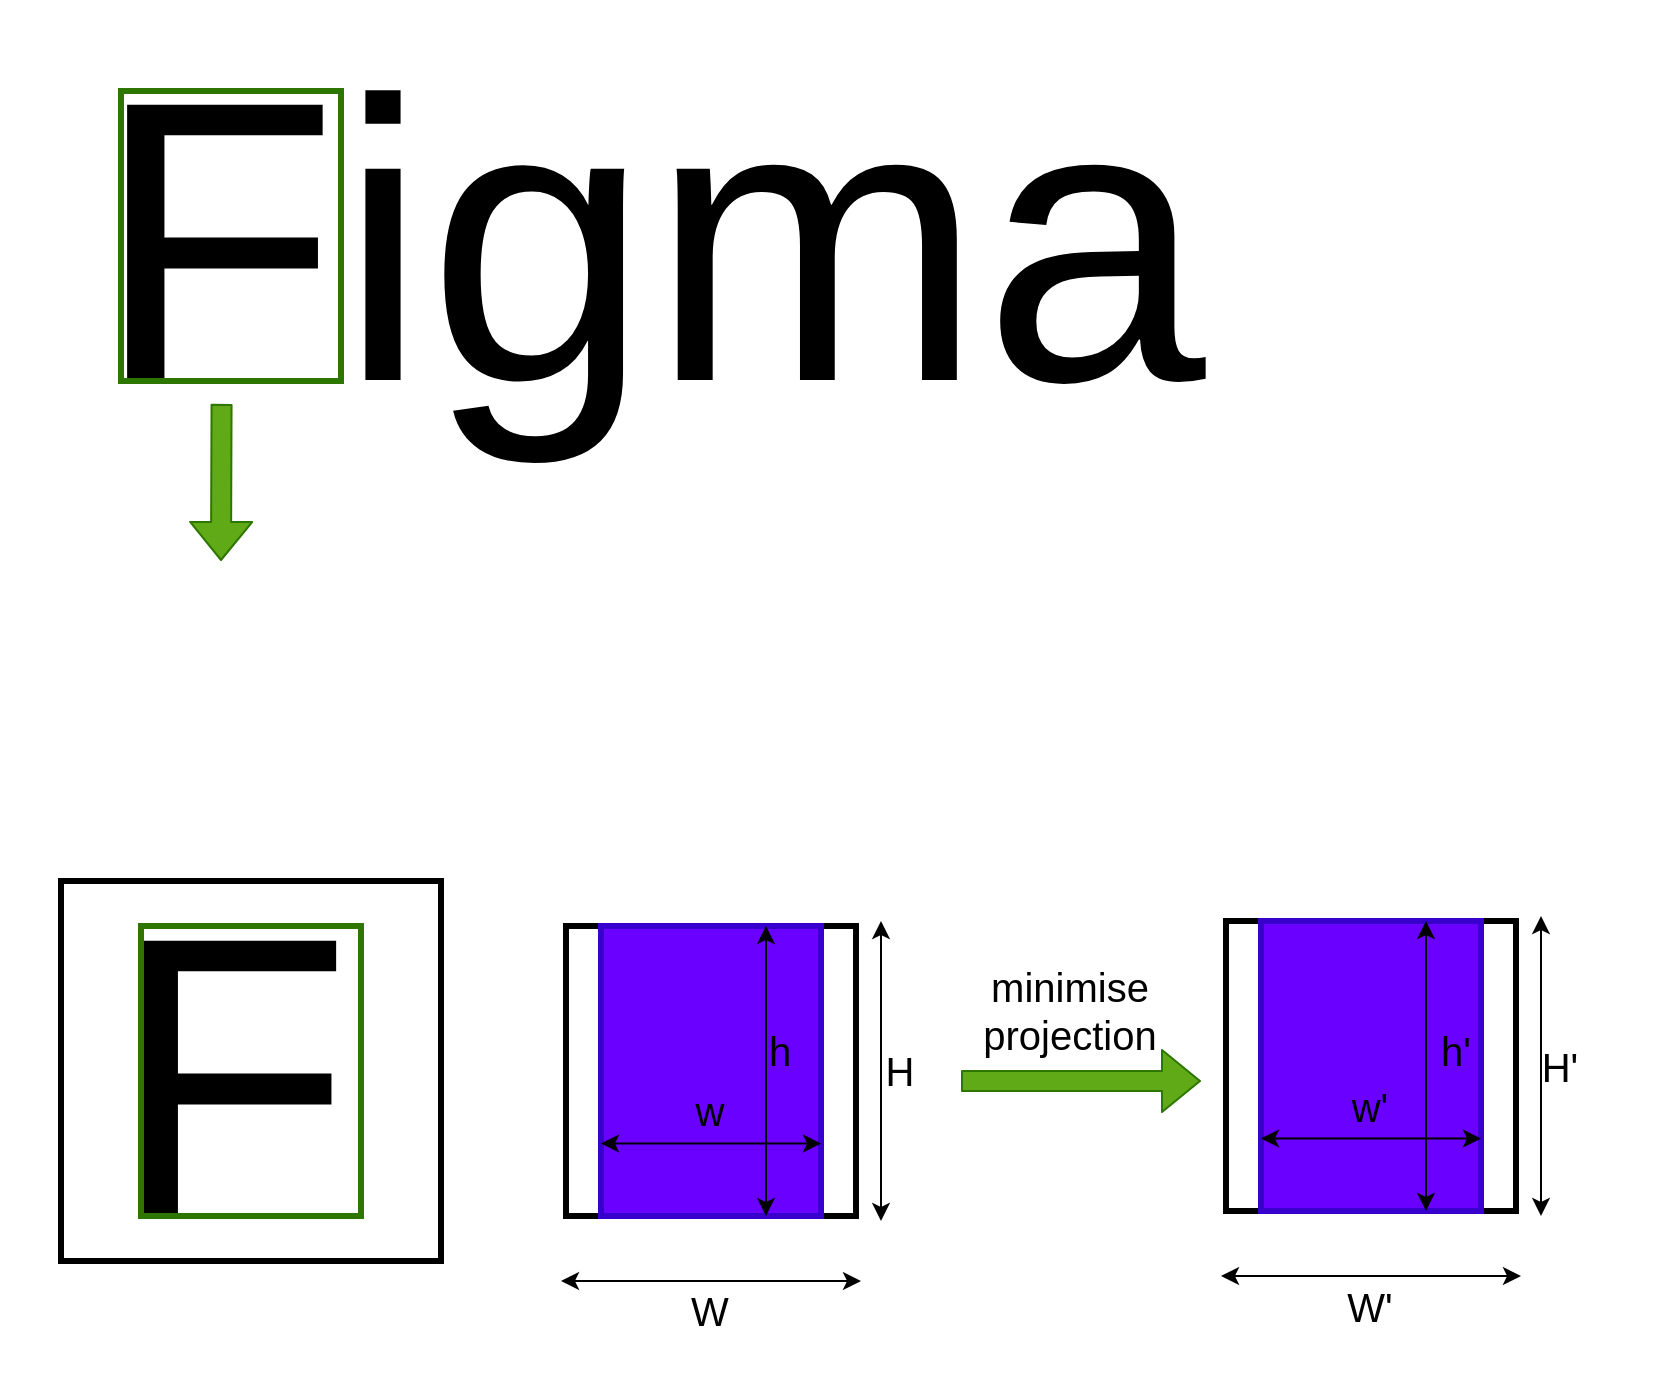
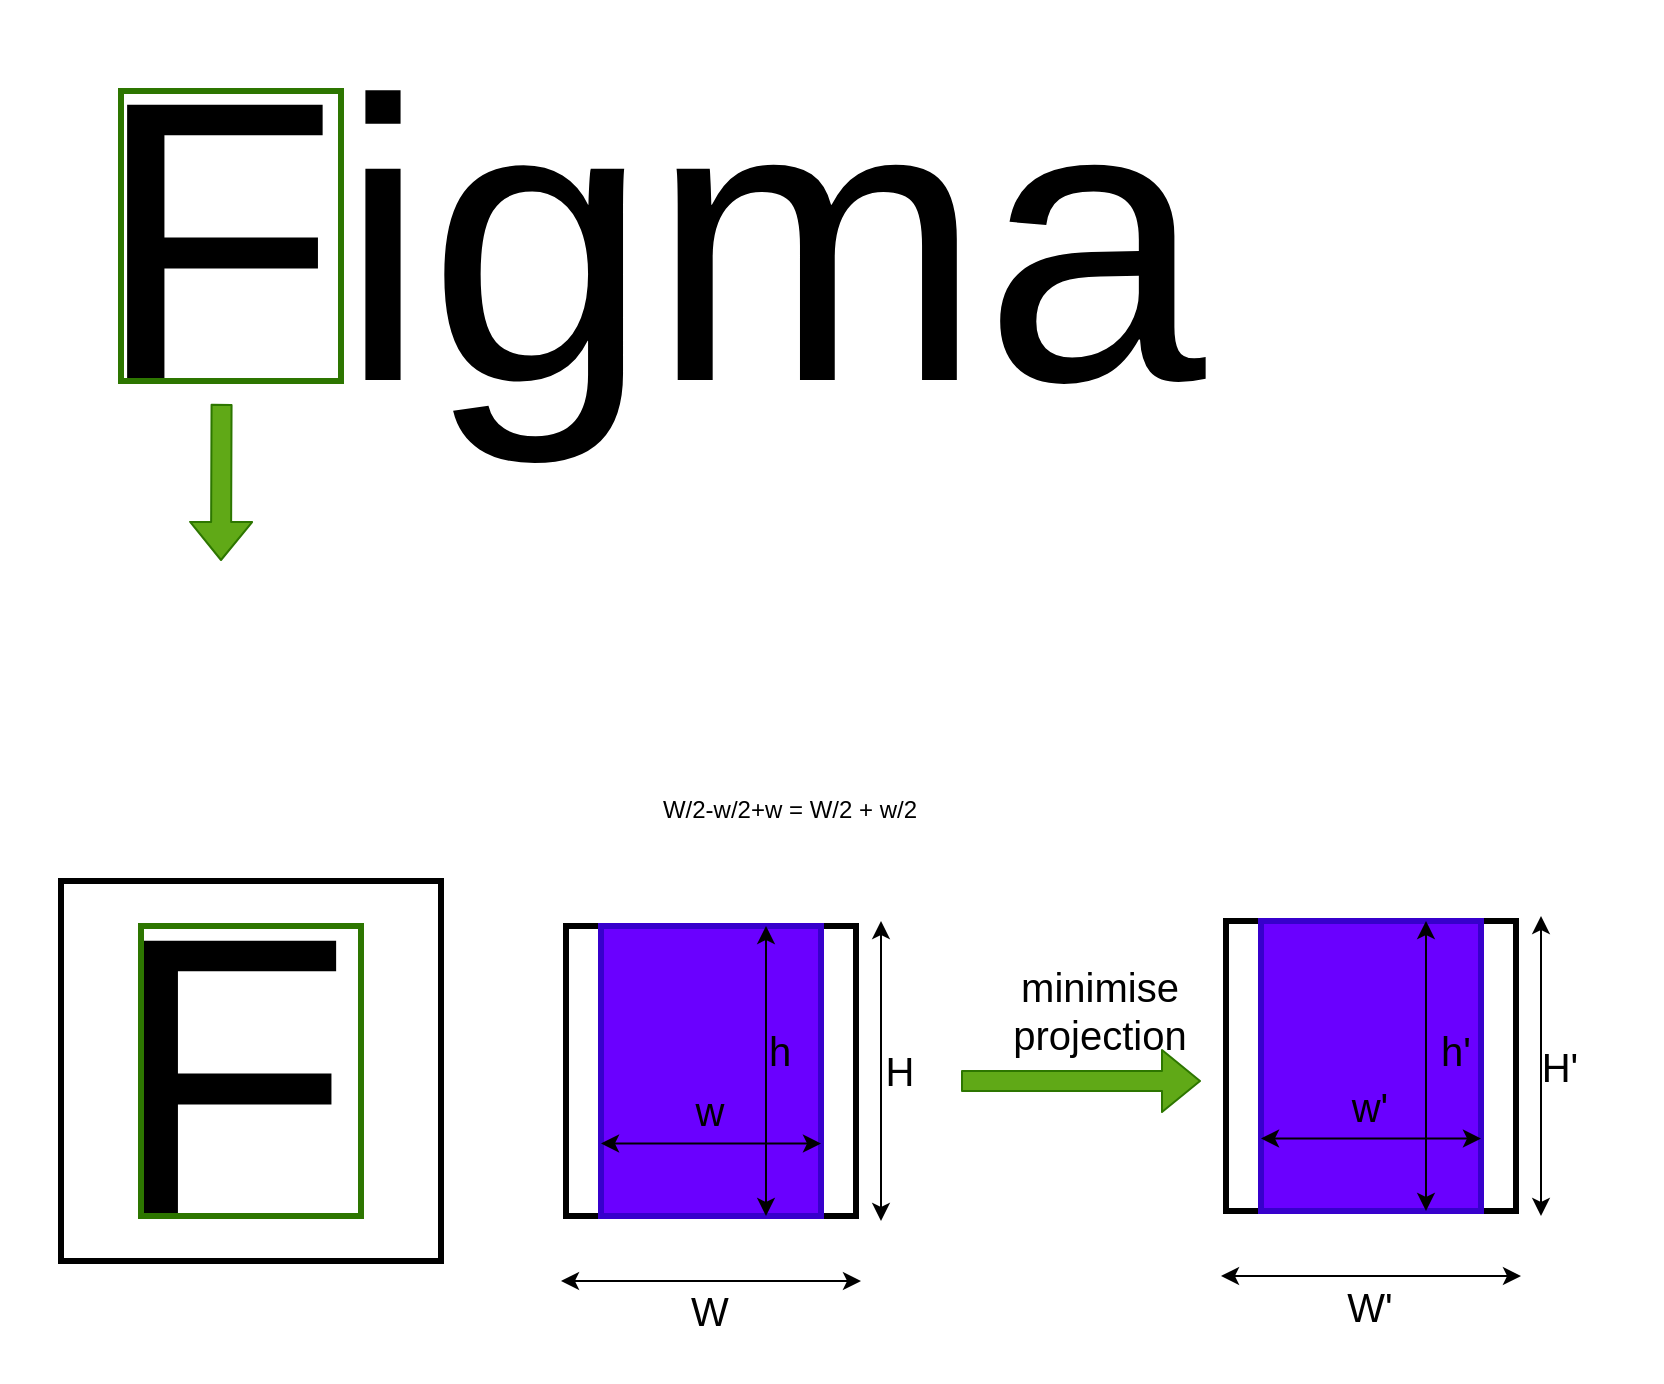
+ <mxCell id="30" value="W/2-w/2+w = W/2 + w/2" style="text;html=1;strokeColor=none;fillColor=none;align=center;verticalAlign=middle;whiteSpace=wrap;rounded=0;" parent="1" vertex="1"><mxGeometry x="310" y="370" width="170" height="30" as="geometry" /></mxCell>
- <mxCell id="19" value="minimise projection" style="text;html=1;strokeColor=none;fillColor=none;align=center;verticalAlign=middle;whiteSpace=wrap;rounded=0;strokeWidth=3;fontSize=20;" parent="1" vertex="1"><mxGeometry x="490" y="470" width="90" height="30" as="geometry" /></mxCell>
+ <mxCell id="19" value="minimise projection" style="text;html=1;strokeColor=none;fillColor=none;align=center;verticalAlign=middle;whiteSpace=wrap;rounded=0;strokeWidth=3;fontSize=20;" parent="1" vertex="1"><mxGeometry x="505" y="470" width="90" height="30" as="geometry" /></mxCell>
